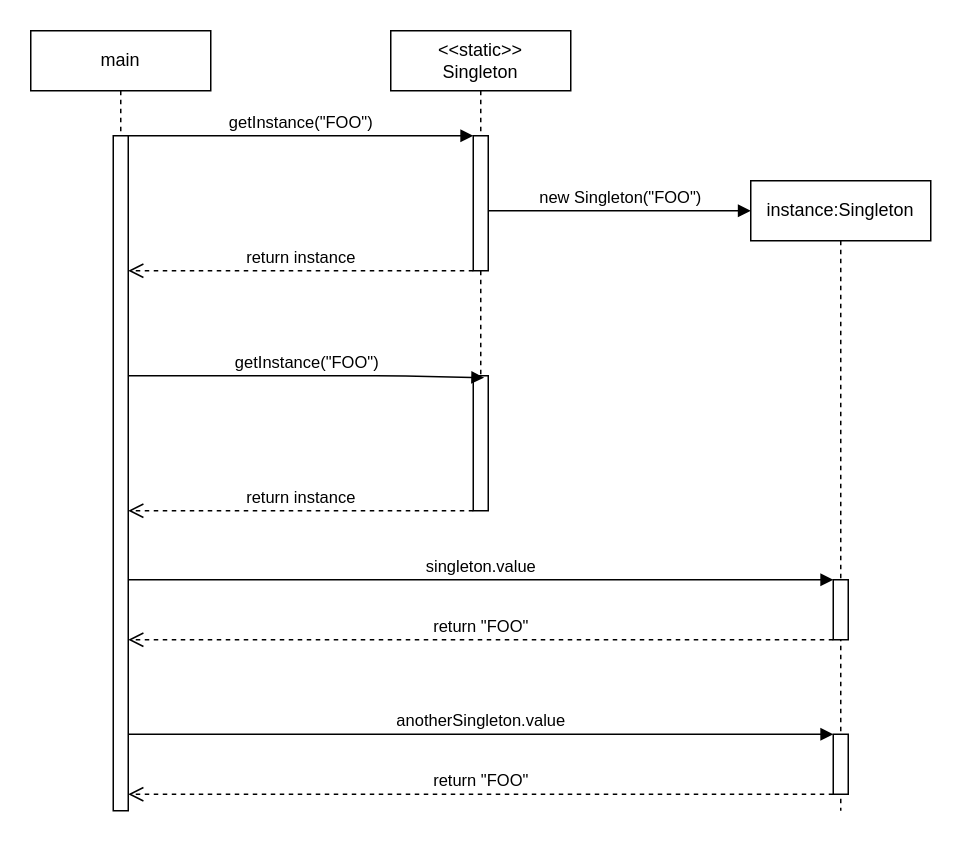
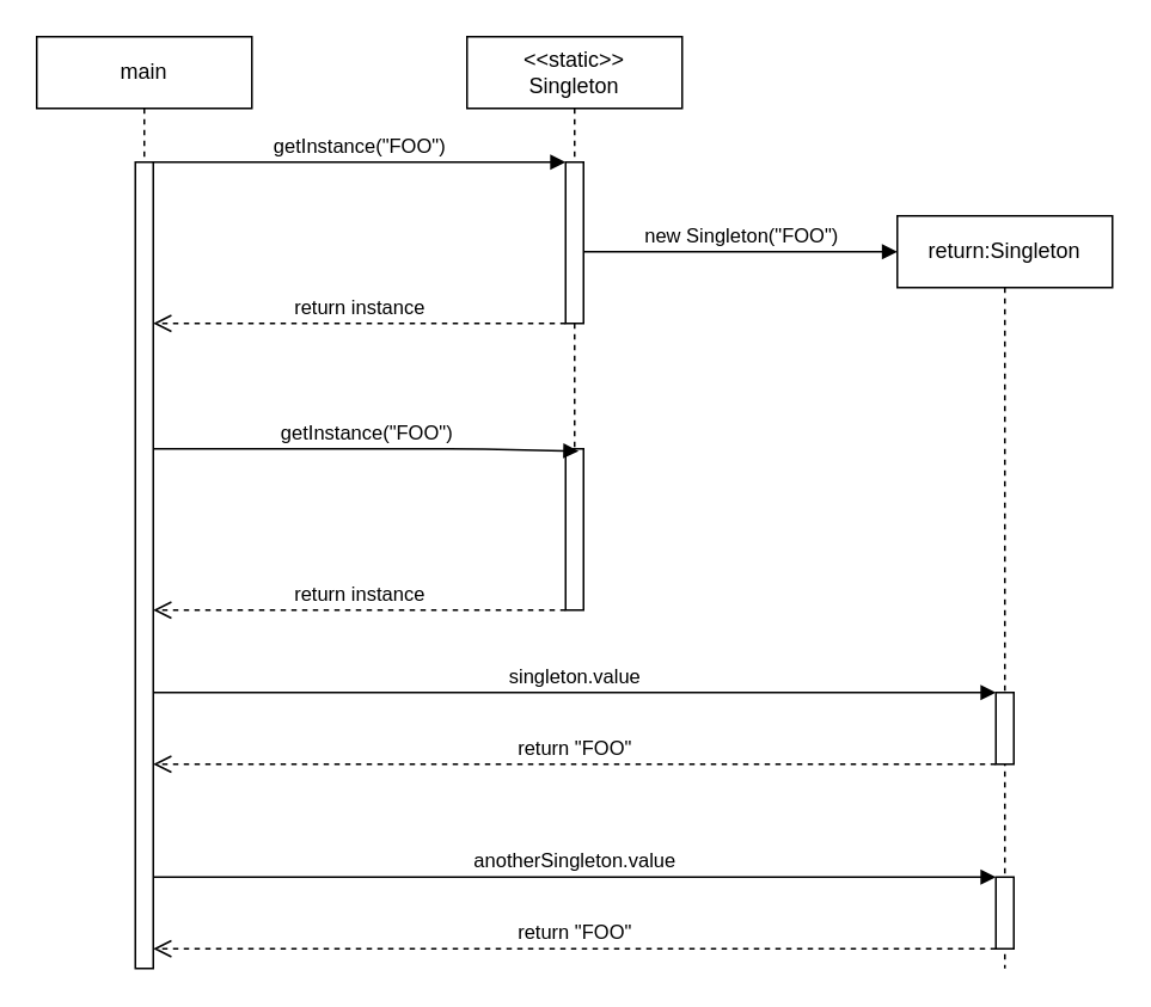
- <mxCell id="8" value="instance:Singleton" style="shape=umlLifeline;perimeter=lifelinePerimeter;whiteSpace=wrap;html=1;container=1;collapsible=0;recursiveResize=0;outlineConnect=0;" vertex="1" parent="1"><mxGeometry x="500" y="120" width="120" height="420" as="geometry" /></mxCell>
+ <mxCell id="8" value="return:Singleton" style="shape=umlLifeline;perimeter=lifelinePerimeter;whiteSpace=wrap;html=1;container=1;collapsible=0;recursiveResize=0;outlineConnect=0;" vertex="1" parent="1"><mxGeometry x="500" y="120" width="120" height="420" as="geometry" /></mxCell>
